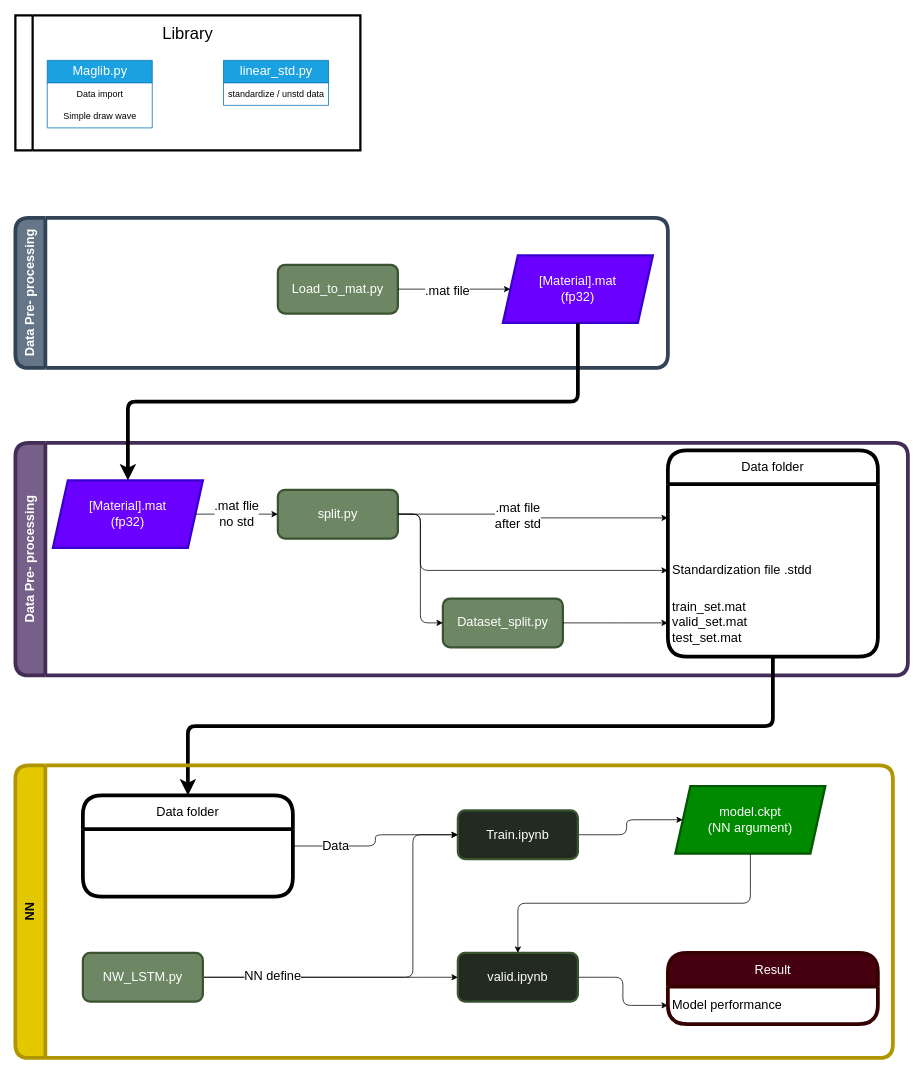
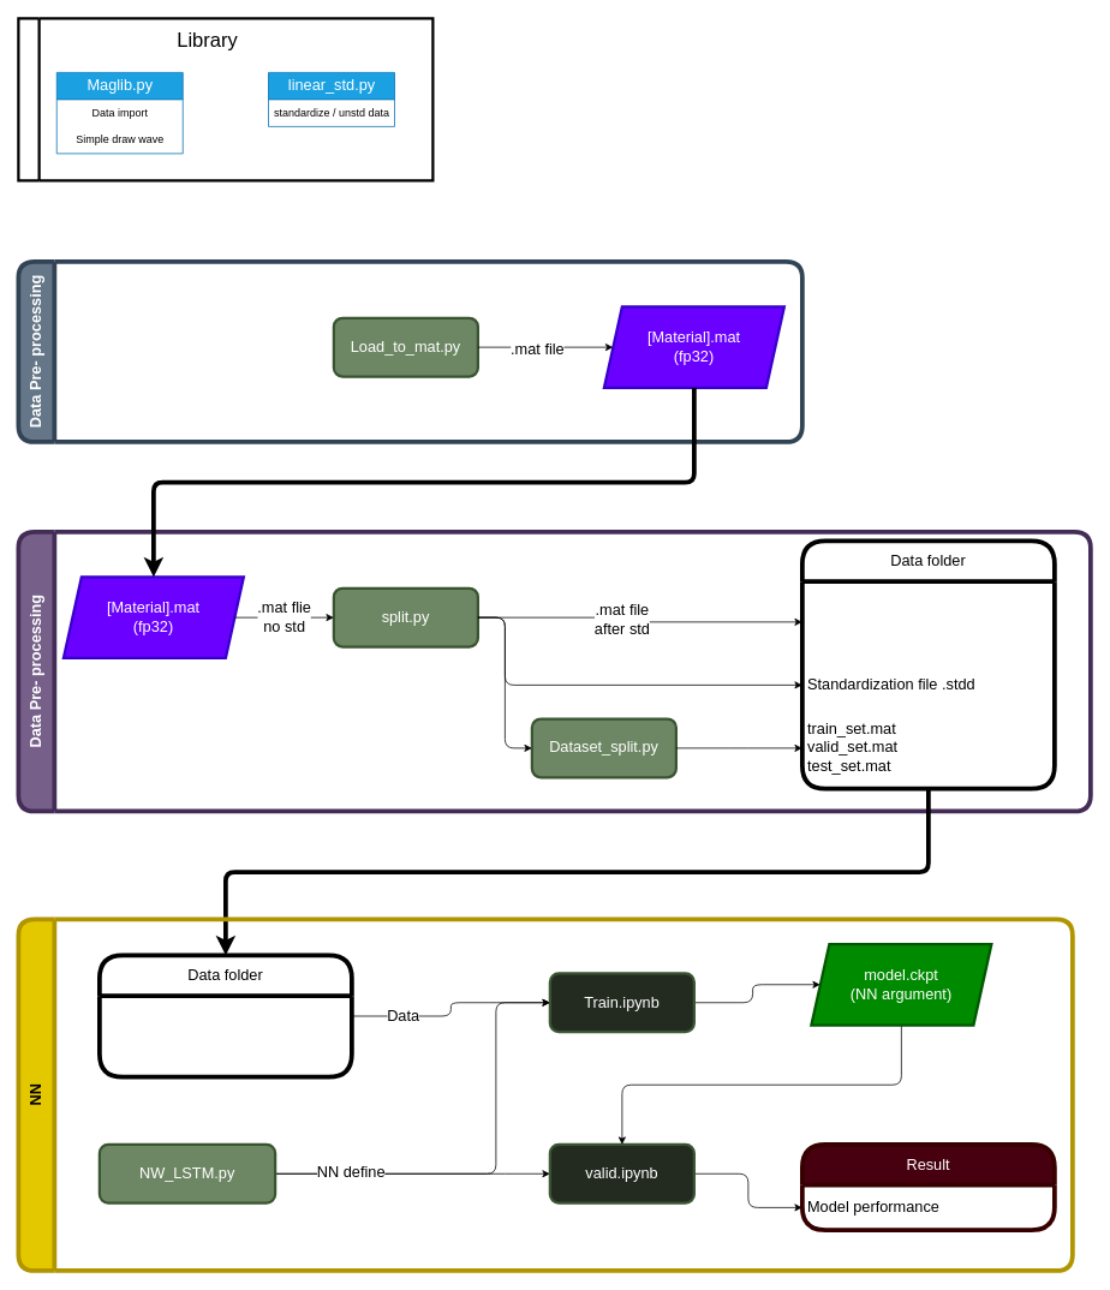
- <mxCell id="8" value="Library" style="text;html=1;strokeColor=none;fillColor=none;align=center;verticalAlign=middle;whiteSpace=wrap;rounded=0;horizontal=1;fontSize=22;" vertex="1" parent="2"><mxGeometry x="200" y="10" width="60" height="30" as="geometry" /></mxCell>
+ <mxCell id="8" value="Library" style="text;html=1;strokeColor=none;fillColor=none;align=center;verticalAlign=middle;whiteSpace=wrap;rounded=0;horizontal=1;fontSize=22;" vertex="1" parent="2"><mxGeometry x="180" y="10" width="60" height="30" as="geometry" /></mxCell>
- <mxCell id="34" value="NW_LSTM.py" style="rounded=1;whiteSpace=wrap;html=1;strokeWidth=3;fontSize=17;fillColor=#6d8764;fontColor=#ffffff;strokeColor=#3A5431;" vertex="1" parent="30"><mxGeometry x="90" y="250" width="160" height="65" as="geometry" /></mxCell>
+ <mxCell id="34" value="NW_LSTM.py" style="rounded=1;whiteSpace=wrap;html=1;strokeWidth=3;fontSize=17;fillColor=#6d8764;fontColor=#ffffff;strokeColor=#3A5431;" vertex="1" parent="30"><mxGeometry x="90" y="250" width="195" height="65" as="geometry" /></mxCell>
